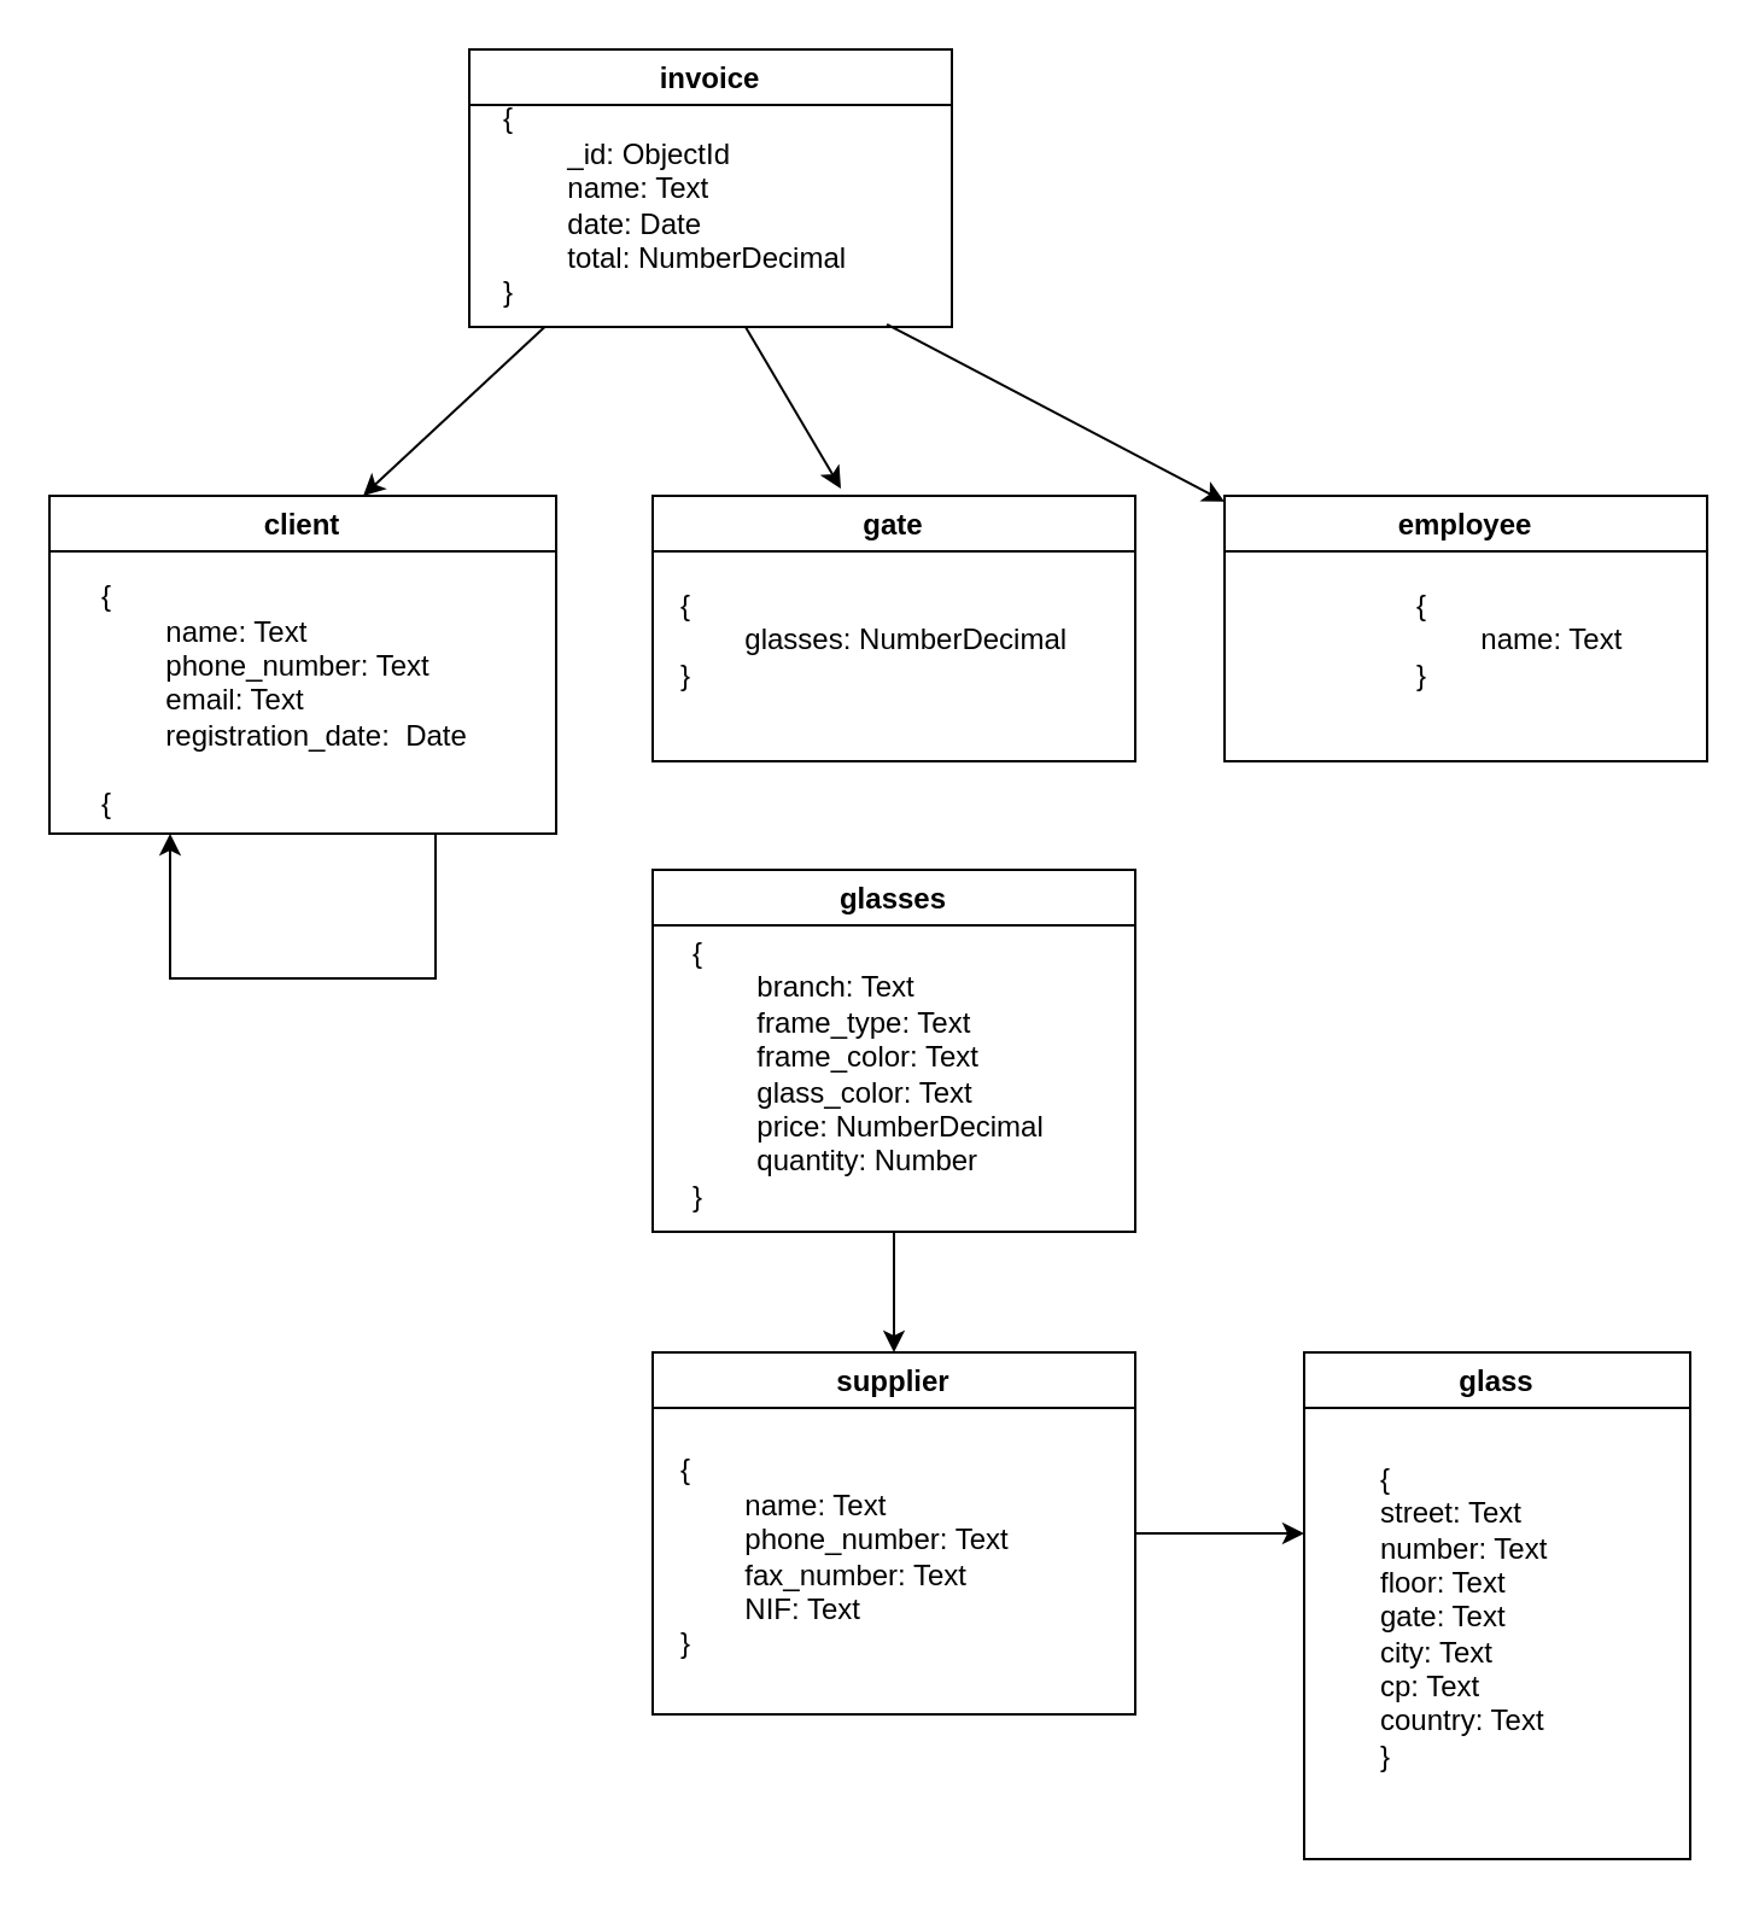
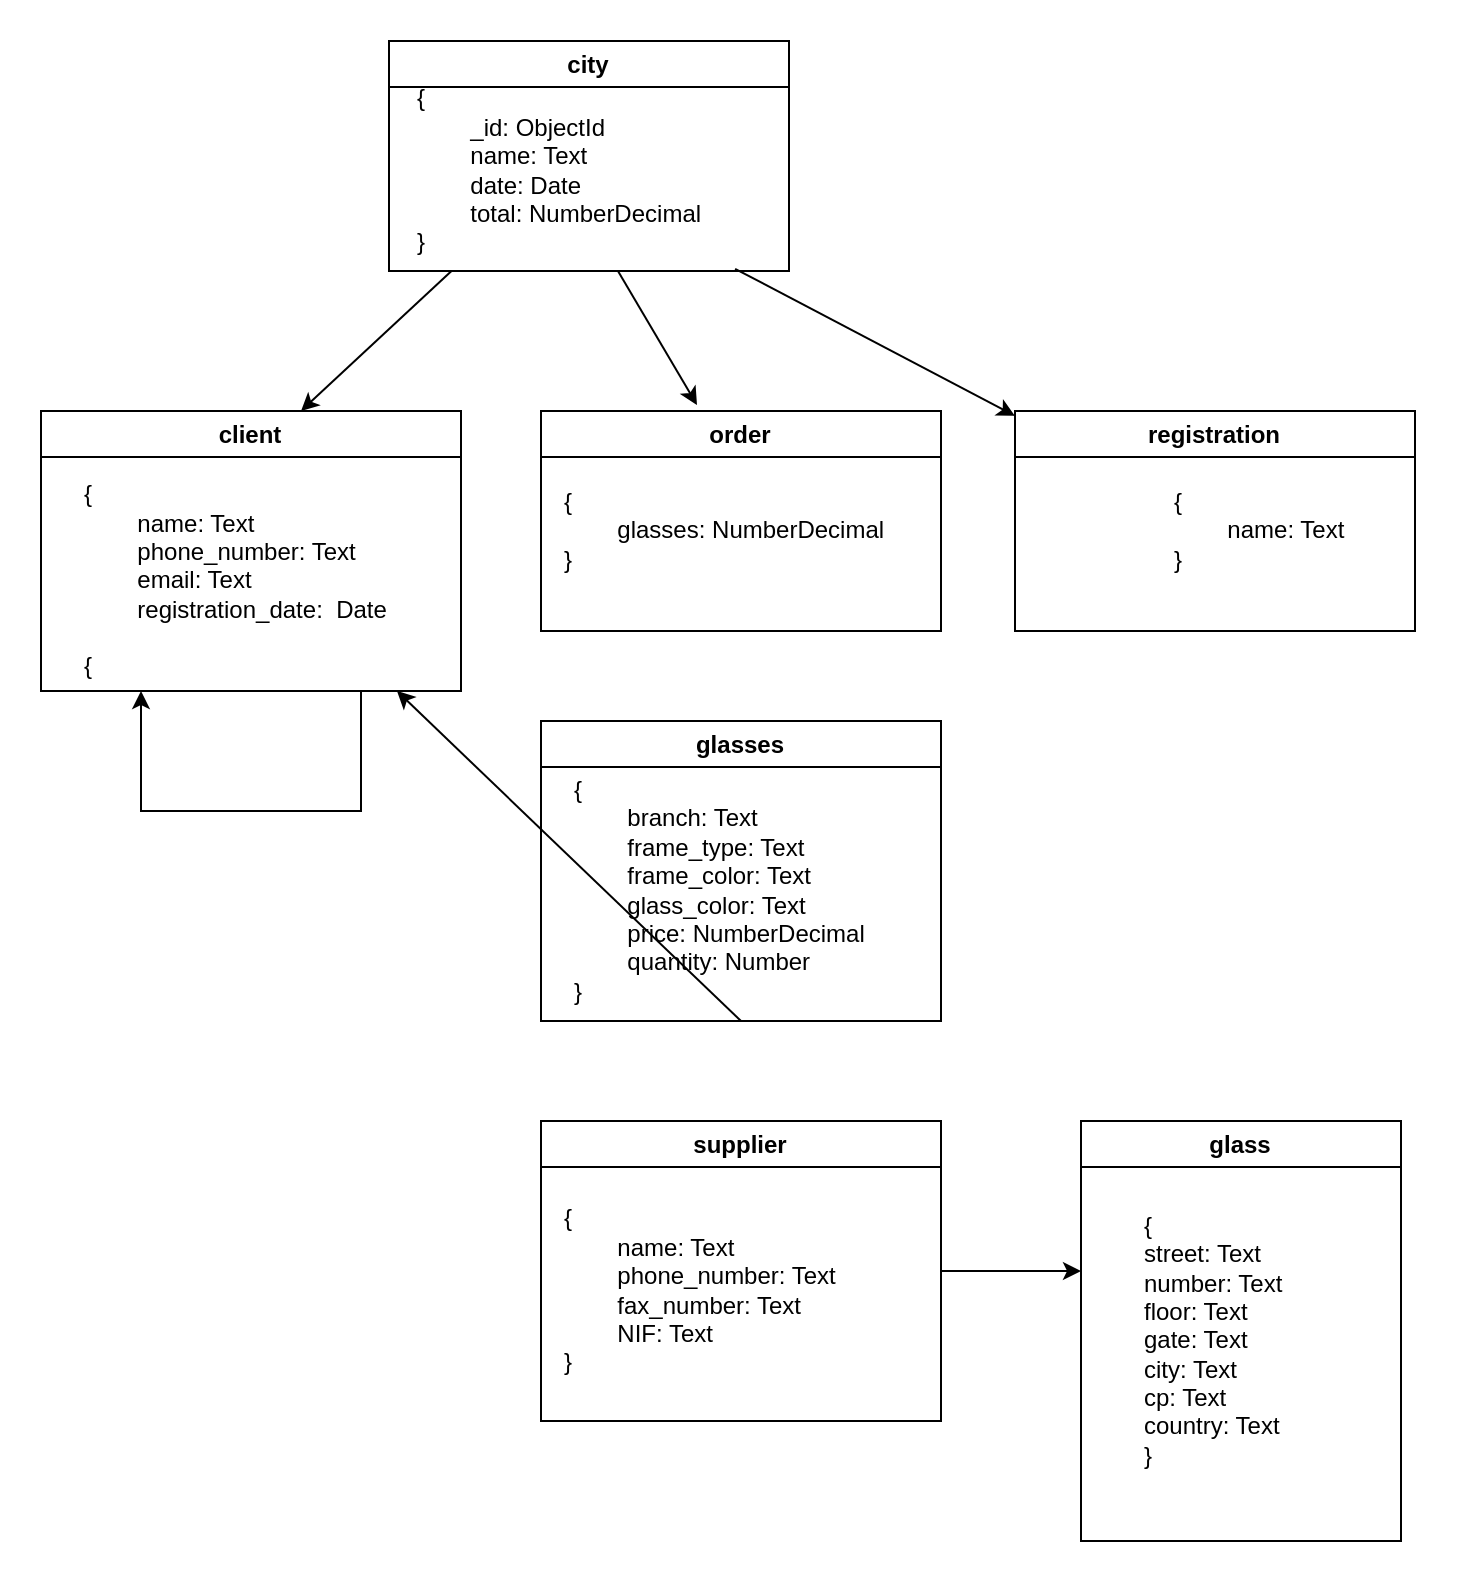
- <mxCell id="2" value="invoice" style="swimlane;startSize=23;" parent="1" vertex="1"><mxGeometry x="194" y="20" width="200" height="115" as="geometry" /></mxCell>
+ <mxCell id="2" value="city" style="swimlane;startSize=23;" parent="1" vertex="1"><mxGeometry x="194" y="20" width="200" height="115" as="geometry" /></mxCell>
- <mxCell id="18" value="gate" style="swimlane;" parent="1" vertex="1"><mxGeometry x="270" y="205" width="200" height="110" as="geometry" /></mxCell>
+ <mxCell id="18" value="order" style="swimlane;" parent="1" vertex="1"><mxGeometry x="270" y="205" width="200" height="110" as="geometry" /></mxCell>
- <mxCell id="10" value="employee" style="swimlane;" parent="1" vertex="1"><mxGeometry x="507" y="205" width="200" height="110" as="geometry" /></mxCell>
+ <mxCell id="10" value="registration" style="swimlane;" parent="1" vertex="1"><mxGeometry x="507" y="205" width="200" height="110" as="geometry" /></mxCell>
- <mxCell id="15" value="" style="endArrow=classic;html=1;rounded=0;entryX=0.5;entryY=0;entryDx=0;entryDy=0;exitX=0.5;exitY=1;exitDx=0;exitDy=0;" parent="1" source="5" target="8" edge="1"><mxGeometry width="50" height="50" relative="1" as="geometry"><mxPoint x="340" y="385" as="sourcePoint" /><mxPoint x="390" y="335" as="targetPoint" /></mxGeometry></mxCell>
+ <mxCell id="15" value="" style="endArrow=classic;html=1;rounded=0;exitX=0.5;exitY=1;exitDx=0;exitDy=0;" parent="1" source="5" target="4" edge="1"><mxGeometry width="50" height="50" relative="1" as="geometry"><mxPoint x="340" y="385" as="sourcePoint" /><mxPoint x="390" y="335" as="targetPoint" /></mxGeometry></mxCell>
